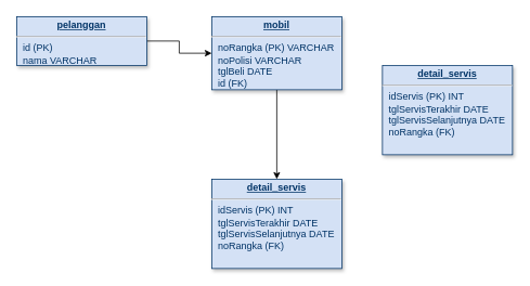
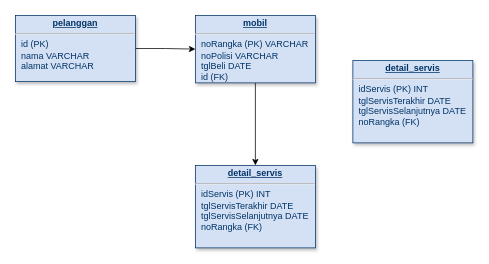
- <mxCell id="3" value="&lt;p style=&quot;margin: 0px ; margin-top: 4px ; text-align: center ; text-decoration: underline&quot;&gt;&lt;strong&gt;pelanggan&lt;/strong&gt;&lt;/p&gt;&lt;hr&gt;&lt;p style=&quot;margin: 0px ; margin-left: 8px&quot;&gt;id (PK)&lt;/p&gt;&lt;p style=&quot;margin: 0px ; margin-left: 8px&quot;&gt;nama VARCHAR&lt;/p&gt;&lt;p style=&quot;margin: 0px ; margin-left: 8px&quot;&gt;alamat VARCHAR&lt;/p&gt;&lt;p style=&quot;margin: 0px ; margin-left: 8px&quot;&gt;&lt;br&gt;&lt;/p&gt;" style="verticalAlign=top;align=left;overflow=fill;fontSize=12;fontFamily=Helvetica;html=1;strokeColor=#003366;shadow=1;fillColor=#D4E1F5;fontColor=#003366" parent="1" vertex="1"><mxGeometry x="20" y="20" width="160" height="60" as="geometry" /></mxCell>
+ <mxCell id="3" value="&lt;p style=&quot;margin: 0px ; margin-top: 4px ; text-align: center ; text-decoration: underline&quot;&gt;&lt;strong&gt;pelanggan&lt;/strong&gt;&lt;/p&gt;&lt;hr&gt;&lt;p style=&quot;margin: 0px ; margin-left: 8px&quot;&gt;id (PK)&lt;/p&gt;&lt;p style=&quot;margin: 0px ; margin-left: 8px&quot;&gt;nama VARCHAR&lt;/p&gt;&lt;p style=&quot;margin: 0px ; margin-left: 8px&quot;&gt;alamat VARCHAR&lt;/p&gt;&lt;p style=&quot;margin: 0px ; margin-left: 8px&quot;&gt;&lt;br&gt;&lt;/p&gt;" style="verticalAlign=top;align=left;overflow=fill;fontSize=12;fontFamily=Helvetica;html=1;strokeColor=#003366;shadow=1;fillColor=#D4E1F5;fontColor=#003366" parent="1" vertex="1"><mxGeometry x="20" y="20" width="160" height="88.36" as="geometry" /></mxCell>
